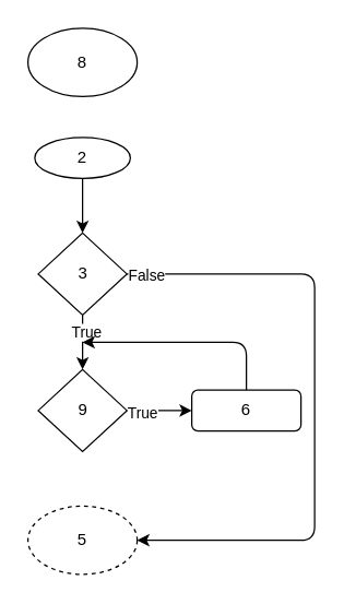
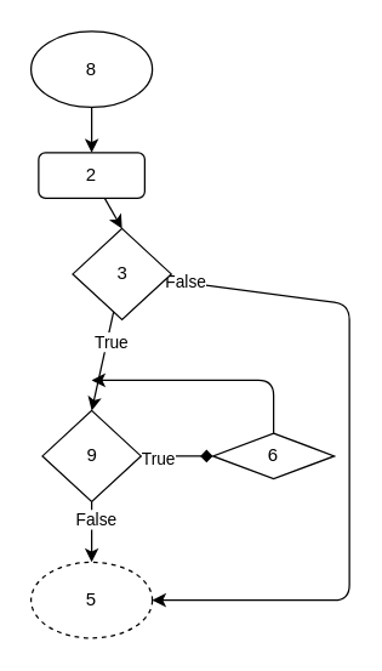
+ <mxCell id="2" style="edgeStyle=none;html=1;entryX=0.5;entryY=0;entryDx=0;entryDy=0;" parent="1" source="3" target="10" edge="1"><mxGeometry relative="1" as="geometry" /></mxCell>
- <mxCell id="10" value="2" style="ellipse;whiteSpace=wrap;html=1;" parent="1" vertex="1"><mxGeometry x="25" y="100" width="70" height="30" as="geometry" /></mxCell>
+ <mxCell id="10" value="2" style="rounded=1;whiteSpace=wrap;html=1;" parent="1" vertex="1"><mxGeometry x="25" y="100" width="70" height="30" as="geometry" /></mxCell>
- <mxCell id="8" value="3" style="rhombus;whiteSpace=wrap;html=1;" parent="1" vertex="1"><mxGeometry x="27.5" y="170" width="65" height="60" as="geometry" /></mxCell>
+ <mxCell id="8" value="3" style="rhombus;whiteSpace=wrap;html=1;" parent="1" vertex="1"><mxGeometry x="47.5" y="150" width="65" height="60" as="geometry" /></mxCell>
- <mxCell id="11" style="edgeStyle=none;html=1;entryX=0;entryY=0.5;entryDx=0;entryDy=0;" parent="1" source="15" target="17" edge="1"><mxGeometry relative="1" as="geometry" /></mxCell>
+ <mxCell id="11" style="edgeStyle=none;html=1;entryX=0;entryY=0.5;entryDx=0;entryDy=0;endArrow=diamond;" parent="1" source="15" target="17" edge="1"><mxGeometry relative="1" as="geometry" /></mxCell>
- <mxCell id="17" value="6" style="rounded=1;whiteSpace=wrap;html=1;" parent="1" vertex="1"><mxGeometry x="140" y="285" width="80" height="30" as="geometry" /></mxCell>
+ <mxCell id="17" value="6" style="rhombus;whiteSpace=wrap;html=1;" parent="1" vertex="1"><mxGeometry x="140" y="285" width="80" height="30" as="geometry" /></mxCell>
+ <mxCell id="13" style="edgeStyle=none;html=1;entryX=0.5;entryY=0;entryDx=0;entryDy=0;" parent="1" source="15" target="18" edge="1"><mxGeometry relative="1" as="geometry" /></mxCell>
+ <mxCell id="14" value="False" style="edgeLabel;html=1;align=center;verticalAlign=middle;resizable=0;points=[];" parent="13" vertex="1" connectable="0"><mxGeometry x="-0.475" y="2" relative="1" as="geometry"><mxPoint as="offset" /></mxGeometry></mxCell>
